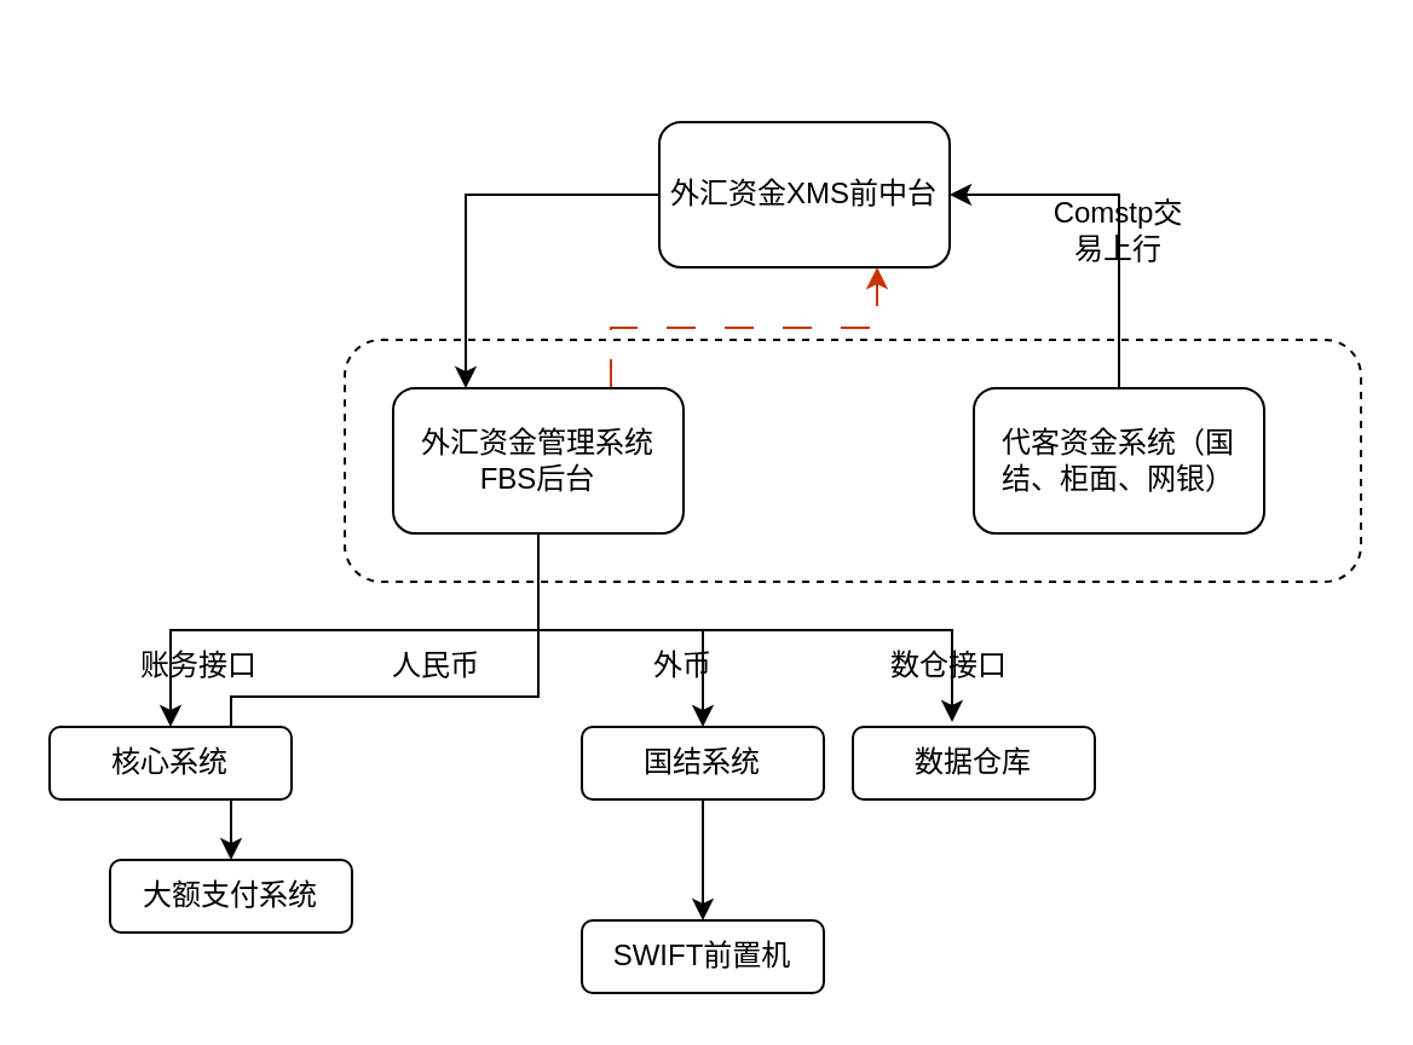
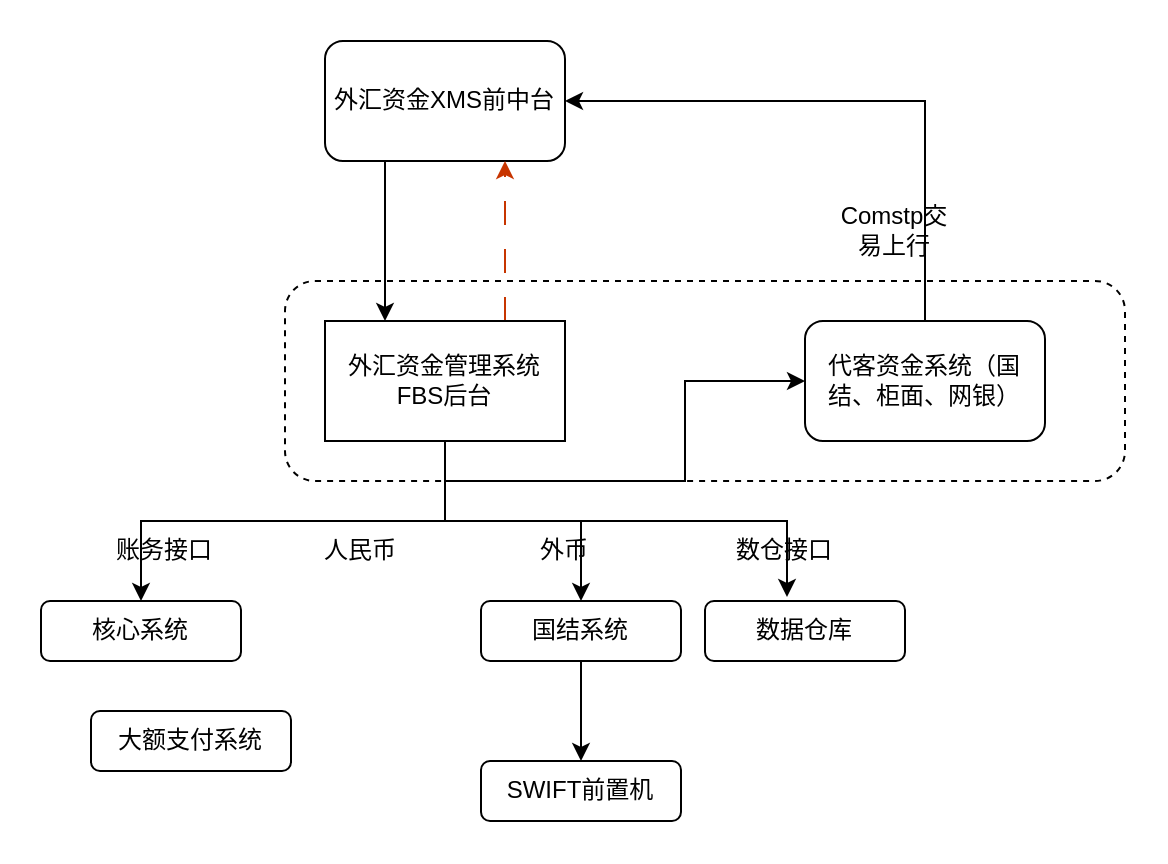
- <mxCell id="3" value="外汇资金XMS前中台" style="rounded=1;whiteSpace=wrap;html=1;" vertex="1" parent="1"><mxGeometry x="272" y="50" width="120" height="60" as="geometry" /></mxCell>
+ <mxCell id="3" value="外汇资金XMS前中台" style="rounded=1;whiteSpace=wrap;html=1;" vertex="1" parent="1"><mxGeometry x="162" y="20" width="120" height="60" as="geometry" /></mxCell>
- <mxCell id="12" value="Comstp交易上行" style="text;strokeColor=none;align=center;fillColor=none;html=1;verticalAlign=middle;whiteSpace=wrap;rounded=0;" vertex="1" parent="1"><mxGeometry x="432" y="80" width="60" height="30" as="geometry" /></mxCell>
+ <mxCell id="12" value="Comstp交易上行" style="text;strokeColor=none;align=center;fillColor=none;html=1;verticalAlign=middle;whiteSpace=wrap;rounded=0;" vertex="1" parent="1"><mxGeometry x="417" y="100" width="60" height="30" as="geometry" /></mxCell>
- <mxCell id="9" value="外汇资金管理系统FBS后台" style="whiteSpace=wrap;html=1;rounded=1;" vertex="1" parent="1"><mxGeometry x="162" y="160" width="120" height="60" as="geometry" /></mxCell>
+ <mxCell id="9" value="外汇资金管理系统FBS后台" style="whiteSpace=wrap;html=1;rounded=0;" vertex="1" parent="1"><mxGeometry x="162" y="160" width="120" height="60" as="geometry" /></mxCell>
- <mxCell id="8" style="edgeStyle=orthogonalEdgeStyle;rounded=0;orthogonalLoop=1;jettySize=auto;html=1;exitX=0.5;exitY=1;exitDx=0;exitDy=0;entryX=0.5;entryY=0;entryDx=0;entryDy=0;" edge="1" parent="1" source="9" target="14"><mxGeometry relative="1" as="geometry" /></mxCell>
+ <mxCell id="8" style="edgeStyle=orthogonalEdgeStyle;rounded=0;orthogonalLoop=1;jettySize=auto;html=1;exitX=0.5;exitY=1;exitDx=0;exitDy=0;" edge="1" parent="1" source="9" target="11"><mxGeometry relative="1" as="geometry" /></mxCell>
